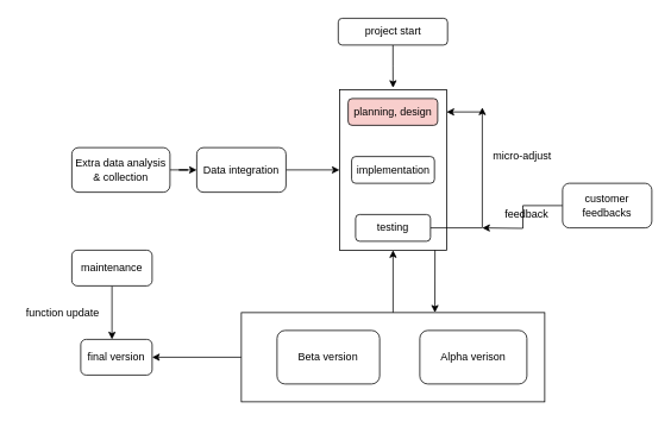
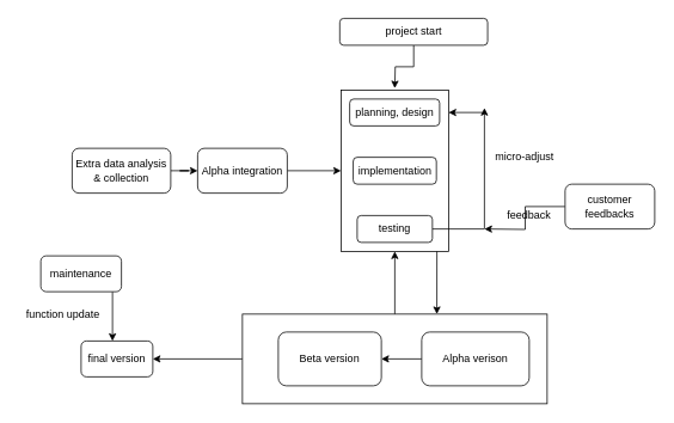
- <mxCell id="4" value="project start" style="rounded=1;whiteSpace=wrap;html=1;fontSize=12;glass=0;strokeWidth=1;shadow=0;" parent="1" vertex="1"><mxGeometry x="378.59" y="20" width="122.5" height="30" as="geometry" /></mxCell>
+ <mxCell id="4" value="project start" style="rounded=1;whiteSpace=wrap;html=1;fontSize=12;glass=0;strokeWidth=1;shadow=0;" parent="1" vertex="1"><mxGeometry x="378.59" y="20" width="165" height="30" as="geometry" /></mxCell>
- <mxCell id="12" value="planning, design" style="rounded=1;whiteSpace=wrap;html=1;fillColor=#f8cecc;" parent="1" vertex="1"><mxGeometry x="389.68" y="110" width="100.32" height="30" as="geometry" /></mxCell>
+ <mxCell id="12" value="planning, design" style="rounded=1;whiteSpace=wrap;html=1;" parent="1" vertex="1"><mxGeometry x="389.68" y="110" width="100.32" height="30" as="geometry" /></mxCell>
- <mxCell id="6" value="Data integration" style="rounded=1;whiteSpace=wrap;html=1;" parent="1" vertex="1"><mxGeometry x="220" y="165" width="100" height="50" as="geometry" /></mxCell>
+ <mxCell id="6" value="Alpha integration" style="rounded=1;whiteSpace=wrap;html=1;" parent="1" vertex="1"><mxGeometry x="220" y="165" width="100" height="50" as="geometry" /></mxCell>
- <mxCell id="27" value="maintenance" style="rounded=1;whiteSpace=wrap;html=1;" parent="1" vertex="1"><mxGeometry x="80" y="280" width="90" height="40" as="geometry" /></mxCell>
+ <mxCell id="27" value="maintenance" style="rounded=1;whiteSpace=wrap;html=1;" parent="1" vertex="1"><mxGeometry x="45" y="285" width="90" height="40" as="geometry" /></mxCell>
+ <mxCell id="21" value="" style="edgeStyle=orthogonalEdgeStyle;rounded=0;orthogonalLoop=1;jettySize=auto;html=1;" parent="1" source="22" target="23" edge="1"><mxGeometry relative="1" as="geometry" /></mxCell>
